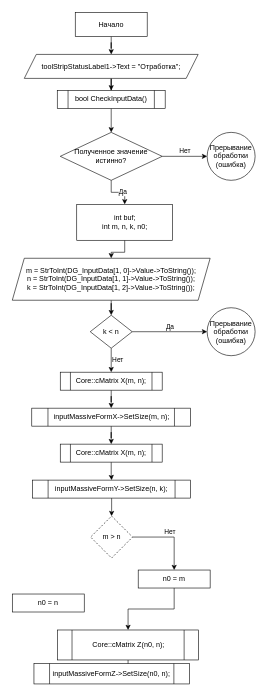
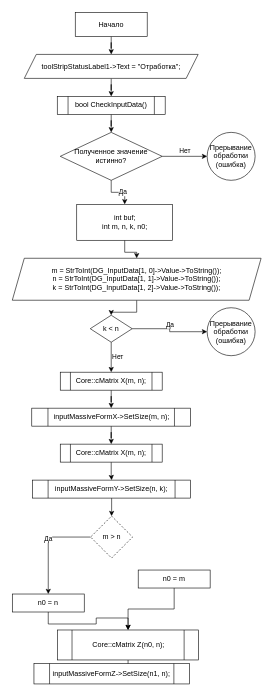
- <mxCell id="7" value="bool&amp;nbsp;CheckInputData()" style="shape=process;whiteSpace=wrap;html=1;backgroundOutline=1;" vertex="1" parent="1"><mxGeometry x="95" y="150" width="180" height="30" as="geometry" /></mxCell>
+ <mxCell id="7" value="bool&amp;nbsp;CheckInputData()" style="shape=process;whiteSpace=wrap;html=1;backgroundOutline=1;" vertex="1" parent="1"><mxGeometry x="95" y="160" width="180" height="30" as="geometry" /></mxCell>
- <mxCell id="15" value="&lt;div&gt;&lt;span&gt;&#09;&lt;/span&gt;m = StrToInt(DG_InputData[1, 0]-&amp;gt;Value-&amp;gt;ToString());&lt;/div&gt;&lt;div&gt;&lt;span&gt;&#09;&lt;/span&gt;n = StrToInt(DG_InputData[1, 1]-&amp;gt;Value-&amp;gt;ToString());&lt;/div&gt;&lt;div&gt;&lt;span&gt;&#09;&lt;/span&gt;k = StrToInt(DG_InputData[1, 2]-&amp;gt;Value-&amp;gt;ToString());&lt;/div&gt;" style="shape=parallelogram;perimeter=parallelogramPerimeter;whiteSpace=wrap;html=1;fixedSize=1;" vertex="1" parent="1"><mxGeometry x="20" y="430" width="330" height="70" as="geometry" /></mxCell>
+ <mxCell id="15" value="&lt;div&gt;&lt;span&gt;&#09;&lt;/span&gt;m = StrToInt(DG_InputData[1, 0]-&amp;gt;Value-&amp;gt;ToString());&lt;/div&gt;&lt;div&gt;&lt;span&gt;&#09;&lt;/span&gt;n = StrToInt(DG_InputData[1, 1]-&amp;gt;Value-&amp;gt;ToString());&lt;/div&gt;&lt;div&gt;&lt;span&gt;&#09;&lt;/span&gt;k = StrToInt(DG_InputData[1, 2]-&amp;gt;Value-&amp;gt;ToString());&lt;/div&gt;" style="shape=parallelogram;perimeter=parallelogramPerimeter;whiteSpace=wrap;html=1;fixedSize=1;" vertex="1" parent="1"><mxGeometry x="20" y="430" width="415" height="70" as="geometry" /></mxCell>
- <mxCell id="18" value="k &lt; n" style="rhombus;whiteSpace=wrap;html=1;" vertex="1" parent="1"><mxGeometry x="150" y="525" width="70" height="55" as="geometry" /></mxCell>
+ <mxCell id="18" value="k &lt; n" style="rhombus;whiteSpace=wrap;html=1;" vertex="1" parent="1"><mxGeometry x="150" y="525" width="70" height="45" as="geometry" /></mxCell>
+ <mxCell id="28" value="Да" style="edgeStyle=orthogonalEdgeStyle;rounded=0;orthogonalLoop=1;jettySize=auto;html=1;labelPosition=center;verticalLabelPosition=top;align=center;verticalAlign=bottom;" edge="1" parent="1" source="30" target="32"><mxGeometry relative="1" as="geometry" /></mxCell>
- <mxCell id="29" value="Нет" style="edgeStyle=orthogonalEdgeStyle;rounded=0;orthogonalLoop=1;jettySize=auto;html=1;labelPosition=center;verticalLabelPosition=top;align=center;verticalAlign=bottom;" edge="1" parent="1" source="30" target="34"><mxGeometry relative="1" as="geometry" /></mxCell>
+ <mxCell id="31" value="" style="edgeStyle=orthogonalEdgeStyle;rounded=0;orthogonalLoop=1;jettySize=auto;html=1;" edge="1" parent="1" source="32" target="36"><mxGeometry relative="1" as="geometry" /></mxCell>
- <mxCell id="37" value="inputMassiveFormZ-&gt;SetSize(n0, n);" style="shape=process;whiteSpace=wrap;html=1;backgroundOutline=1;" vertex="1" parent="1"><mxGeometry x="56.13" y="1106" width="259.37" height="34" as="geometry" /></mxCell>
+ <mxCell id="37" value="inputMassiveFormZ-&gt;SetSize(n1, n);" style="shape=process;whiteSpace=wrap;html=1;backgroundOutline=1;" vertex="1" parent="1"><mxGeometry x="56.13" y="1106" width="259.37" height="34" as="geometry" /></mxCell>
